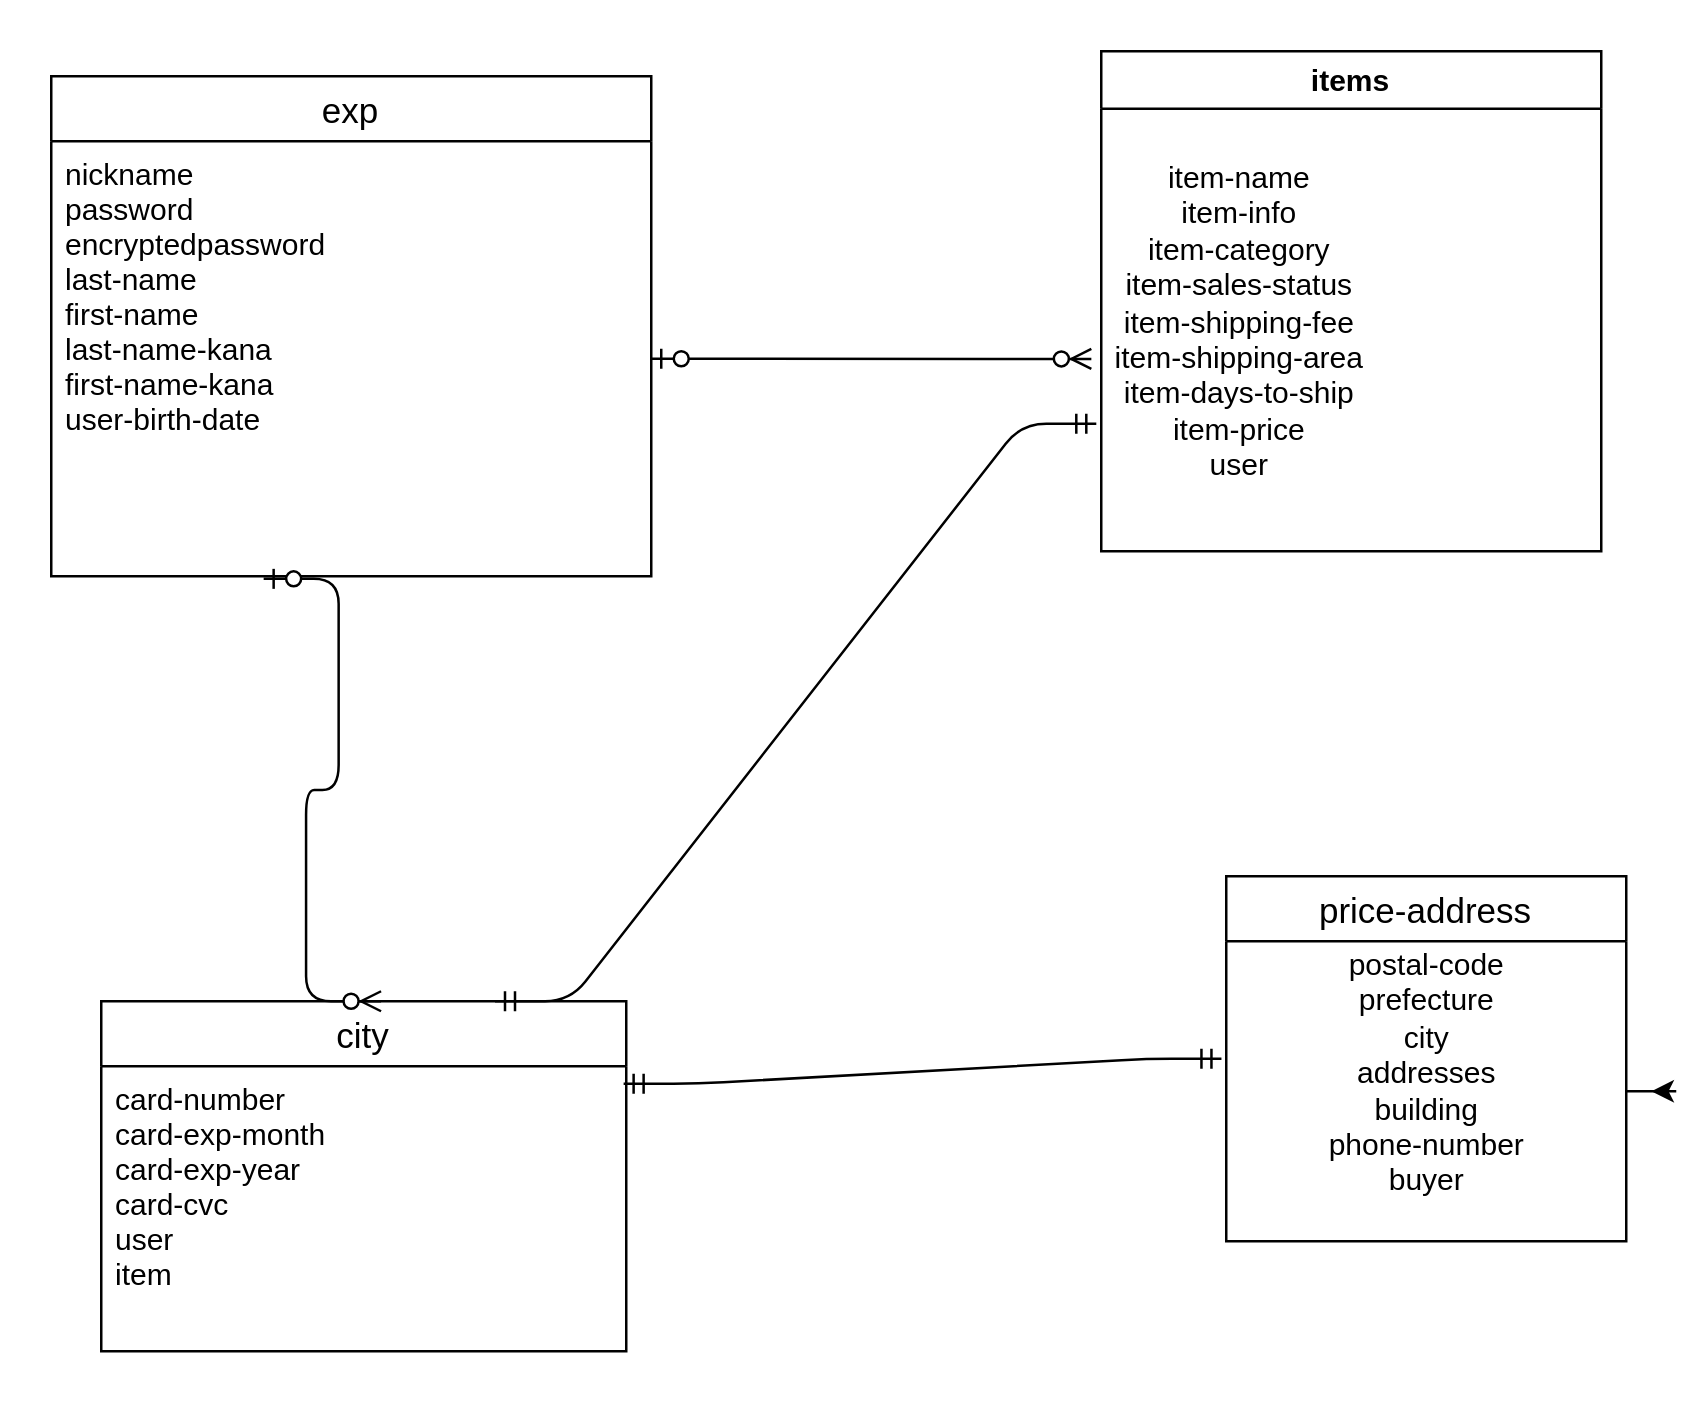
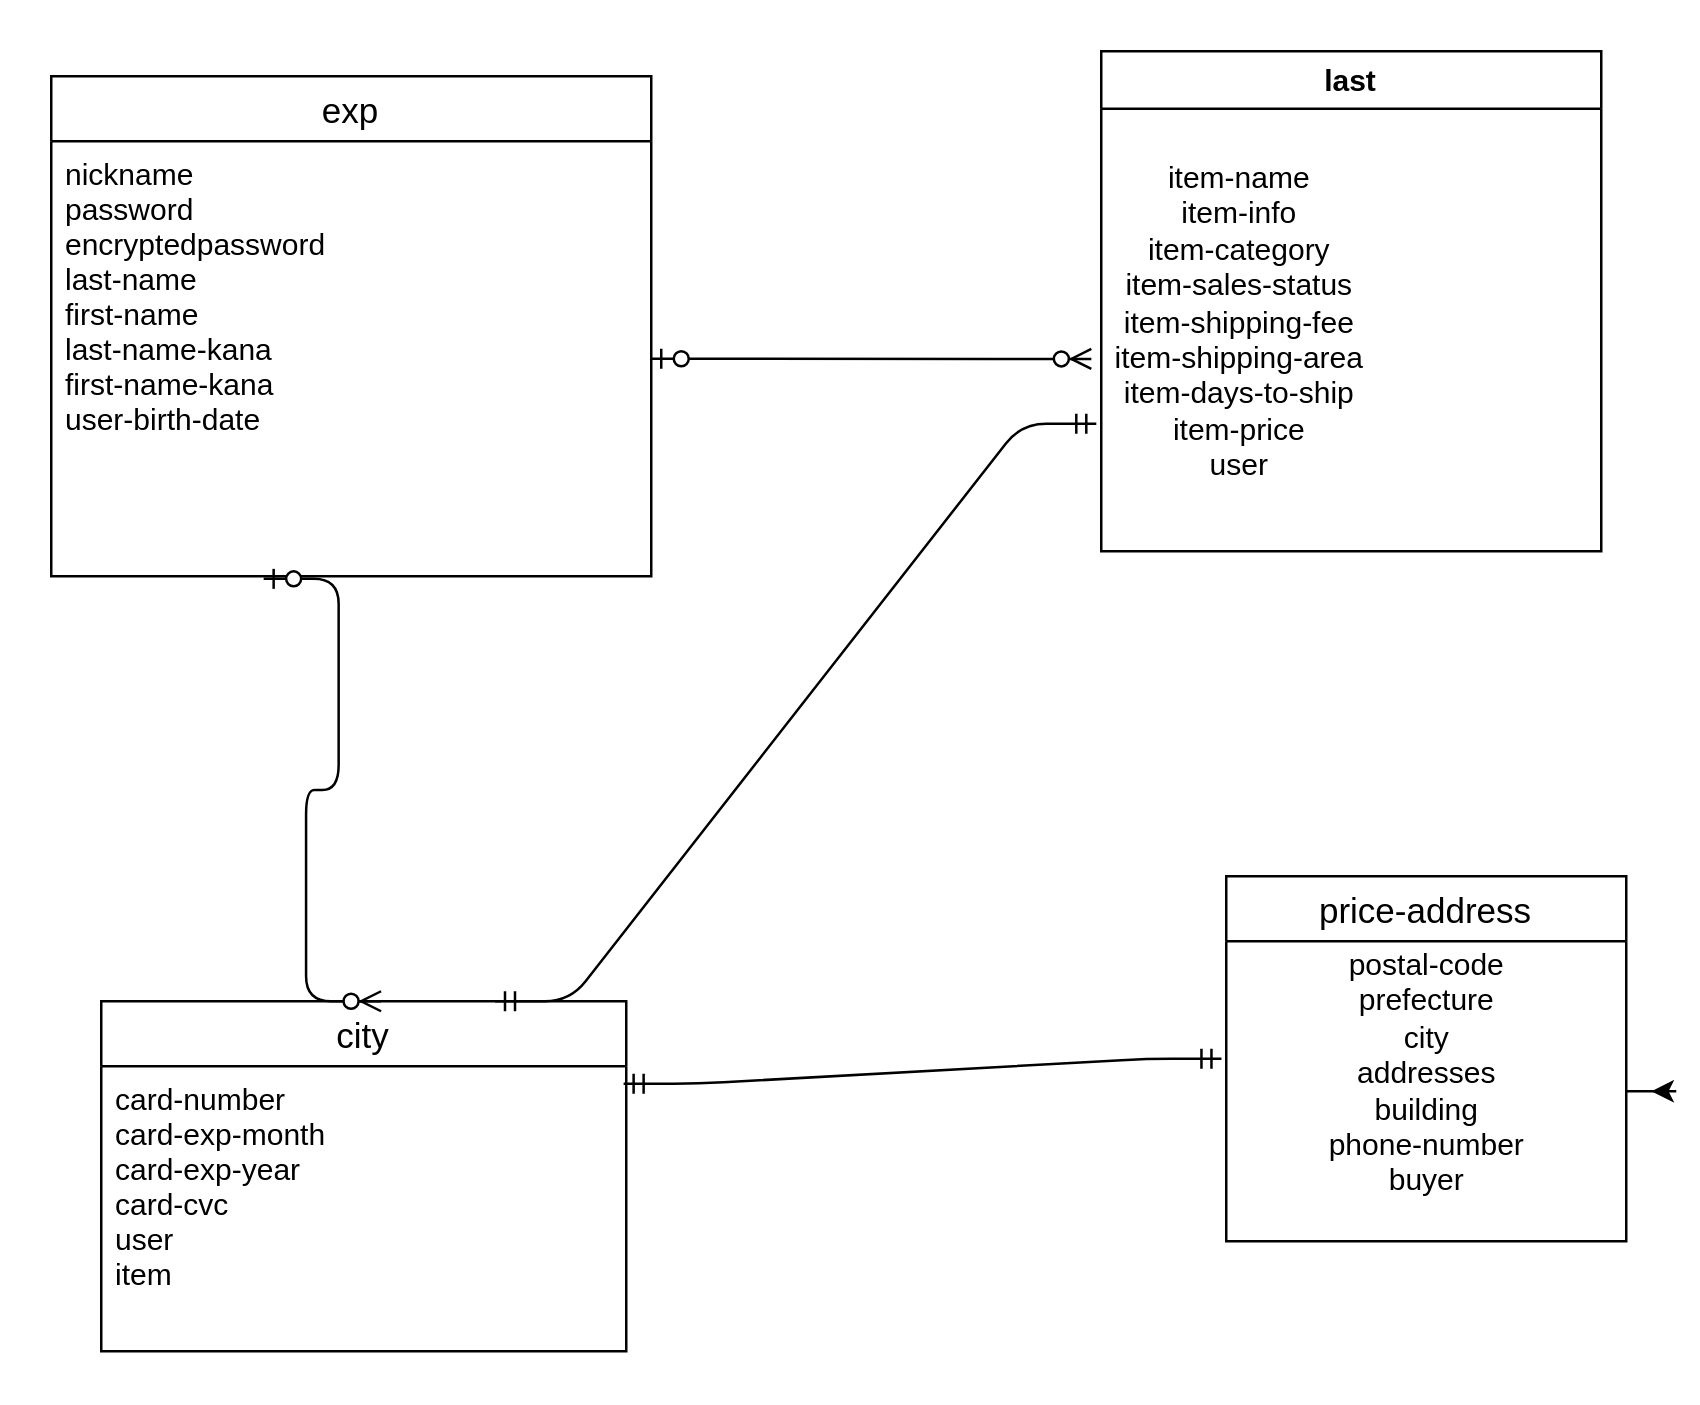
- <mxCell id="4" value="items" style="swimlane;" vertex="1" parent="1"><mxGeometry x="440" y="20" width="200" height="200" as="geometry" /></mxCell>
+ <mxCell id="4" value="last" style="swimlane;" vertex="1" parent="1"><mxGeometry x="440" y="20" width="200" height="200" as="geometry" /></mxCell>
